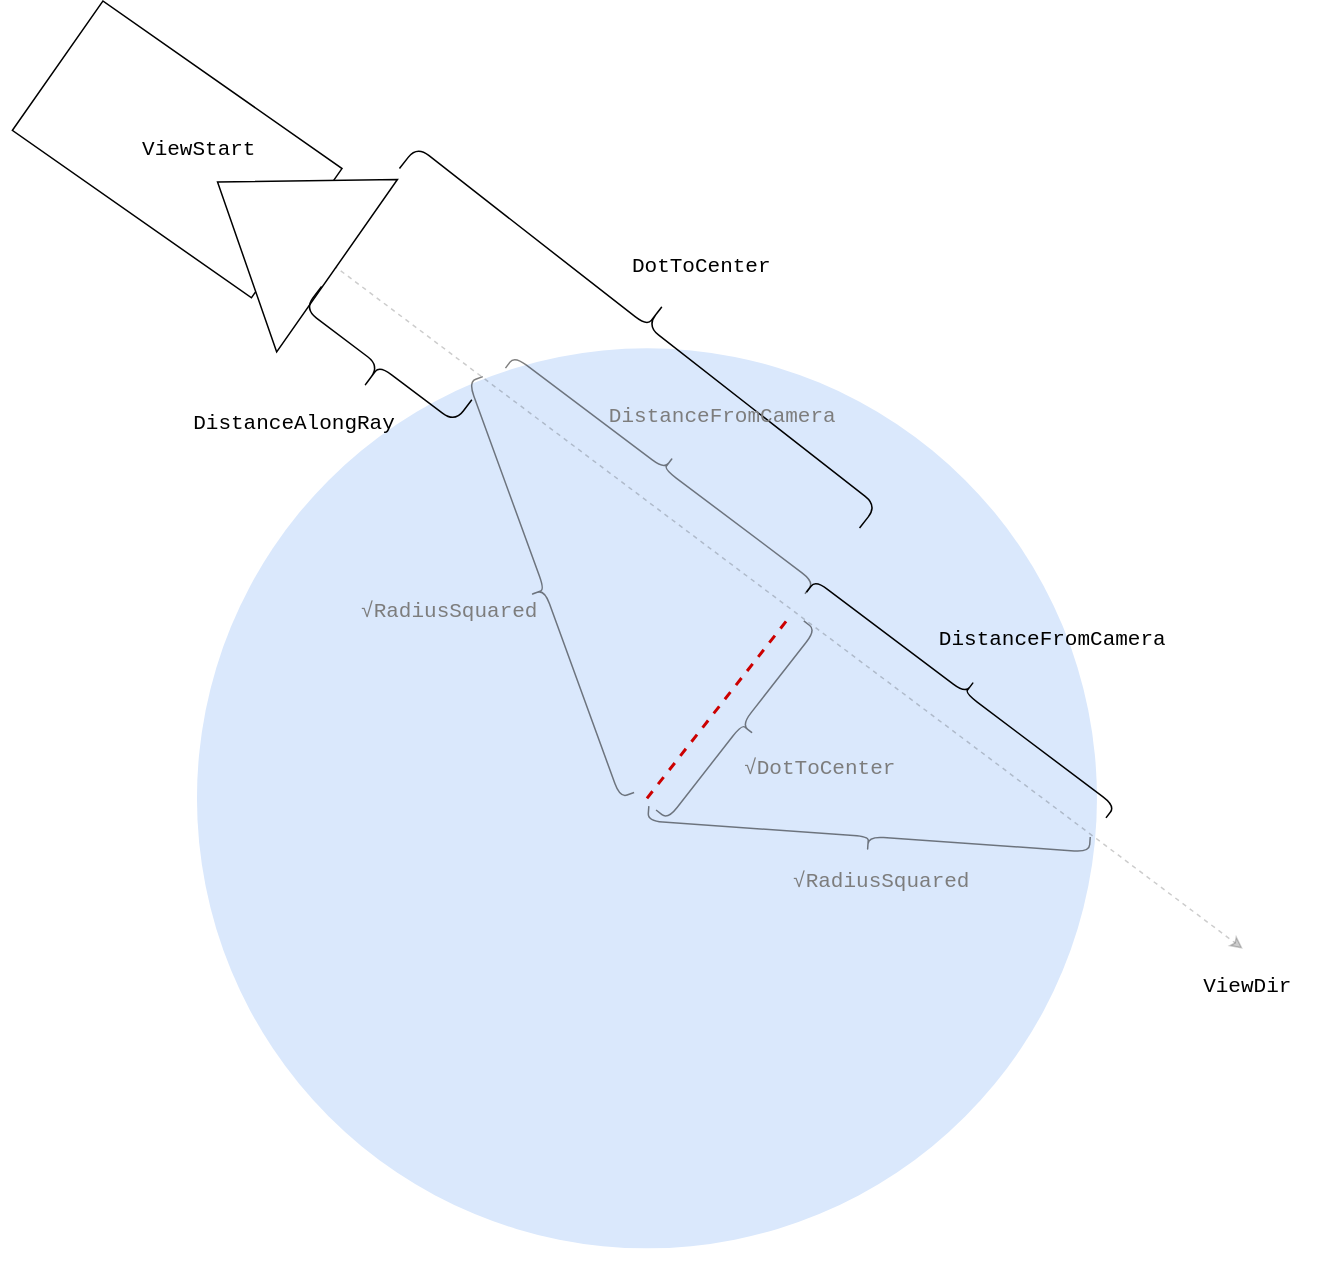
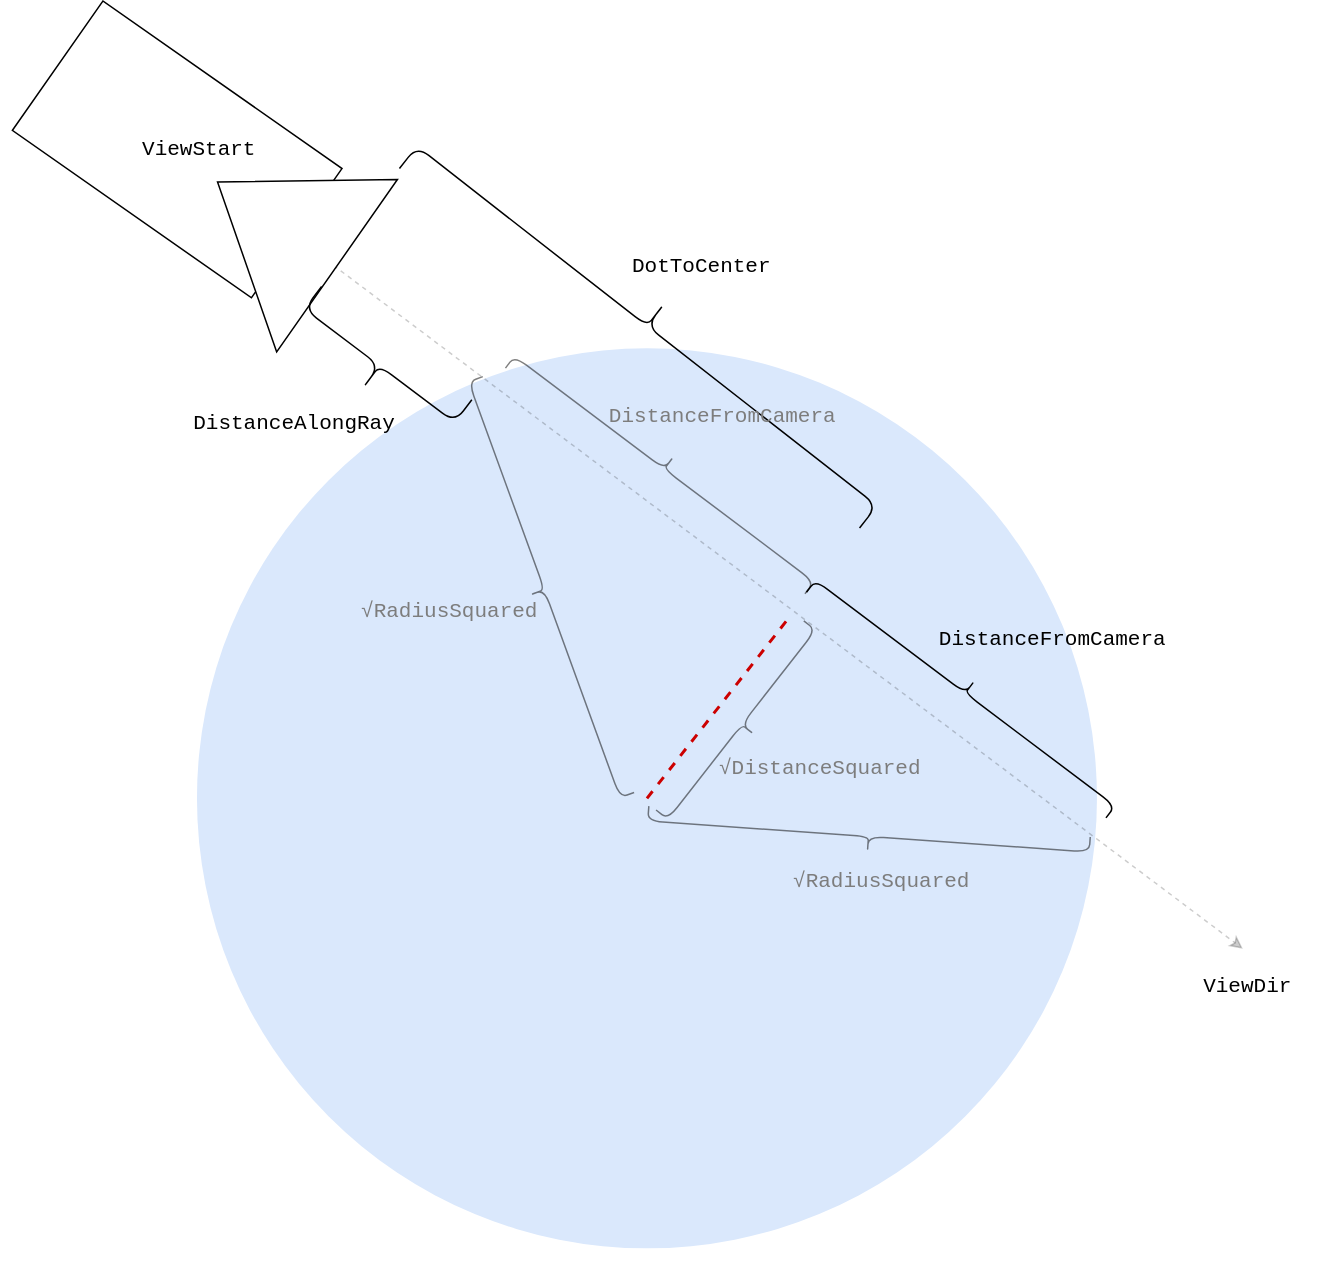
- <mxCell id="27" value="&lt;div style=&quot;font-family: Consolas, &amp;quot;Courier New&amp;quot;, monospace; font-size: 14px; line-height: 19px; white-space-collapse: preserve;&quot;&gt;&lt;font color=&quot;#7d7d7d&quot;&gt;√DotToCenter&lt;/font&gt;&lt;/div&gt;" style="text;html=1;align=center;verticalAlign=middle;resizable=0;points=[];autosize=1;strokeColor=none;fillColor=none;" vertex="1" parent="1"><mxGeometry x="471" y="494.999" width="150" height="30" as="geometry" /></mxCell>
+ <mxCell id="27" value="&lt;div style=&quot;font-family: Consolas, &amp;quot;Courier New&amp;quot;, monospace; font-size: 14px; line-height: 19px; white-space-collapse: preserve;&quot;&gt;&lt;font color=&quot;#7d7d7d&quot;&gt;√DistanceSquared&lt;/font&gt;&lt;/div&gt;" style="text;html=1;align=center;verticalAlign=middle;resizable=0;points=[];autosize=1;strokeColor=none;fillColor=none;" vertex="1" parent="1"><mxGeometry x="471" y="494.999" width="150" height="30" as="geometry" /></mxCell>
